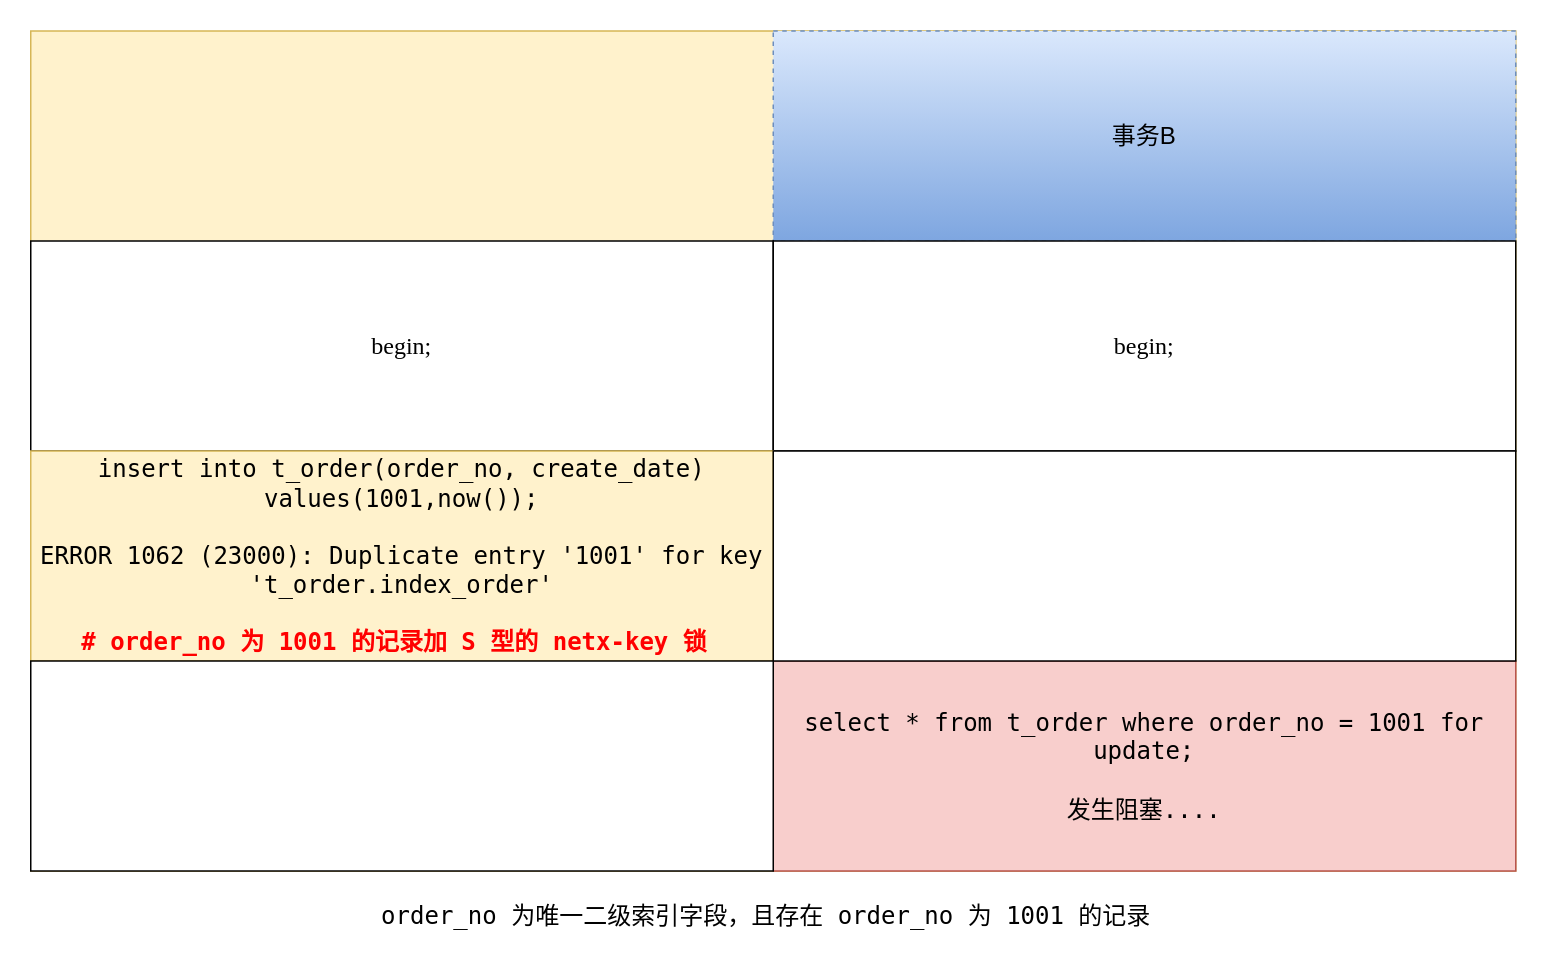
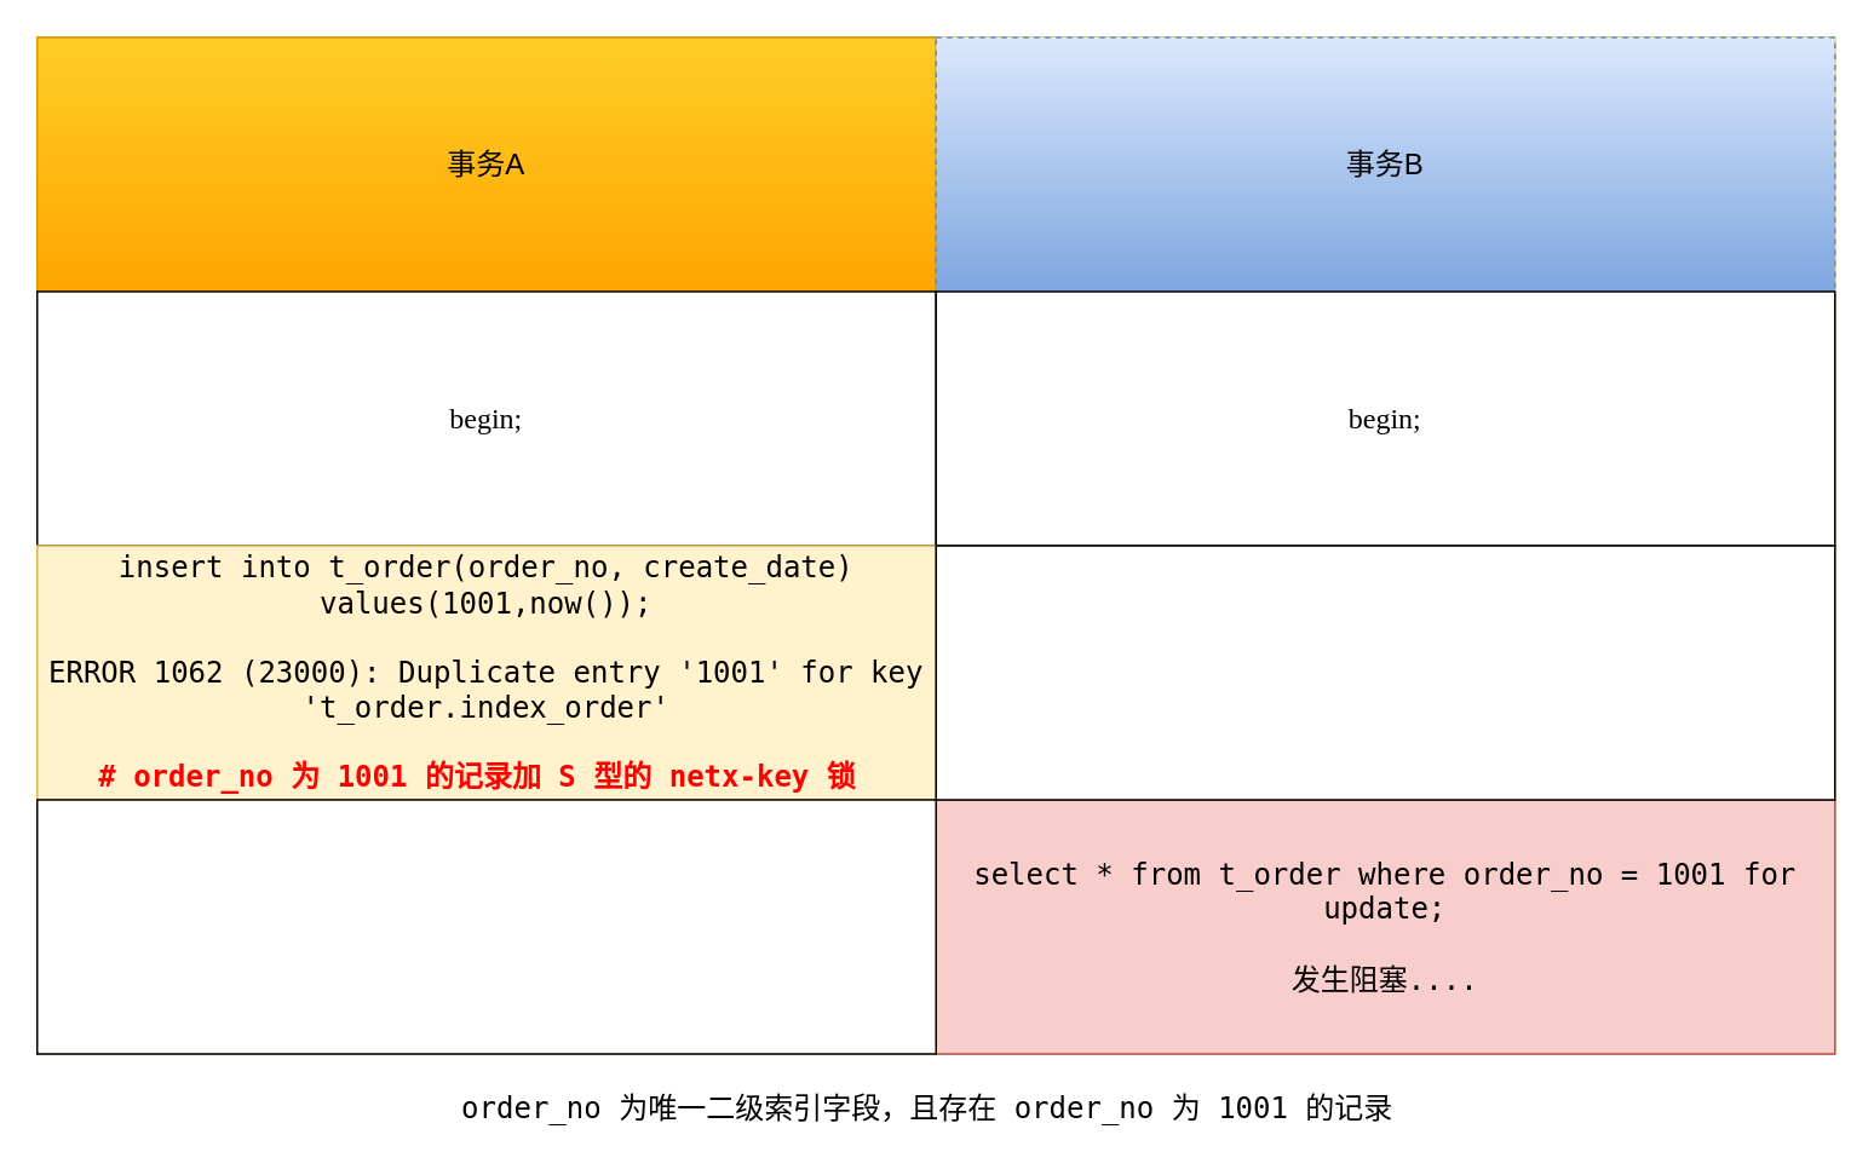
+ <mxCell id="4" value="事务A" style="rounded=0;whiteSpace=wrap;html=1;fontSize=16;fillColor=#ffcd28;gradientColor=#ffa500;strokeColor=#d79b00;" vertex="1" parent="3"><mxGeometry width="495.0" height="140" as="geometry" /></mxCell>
